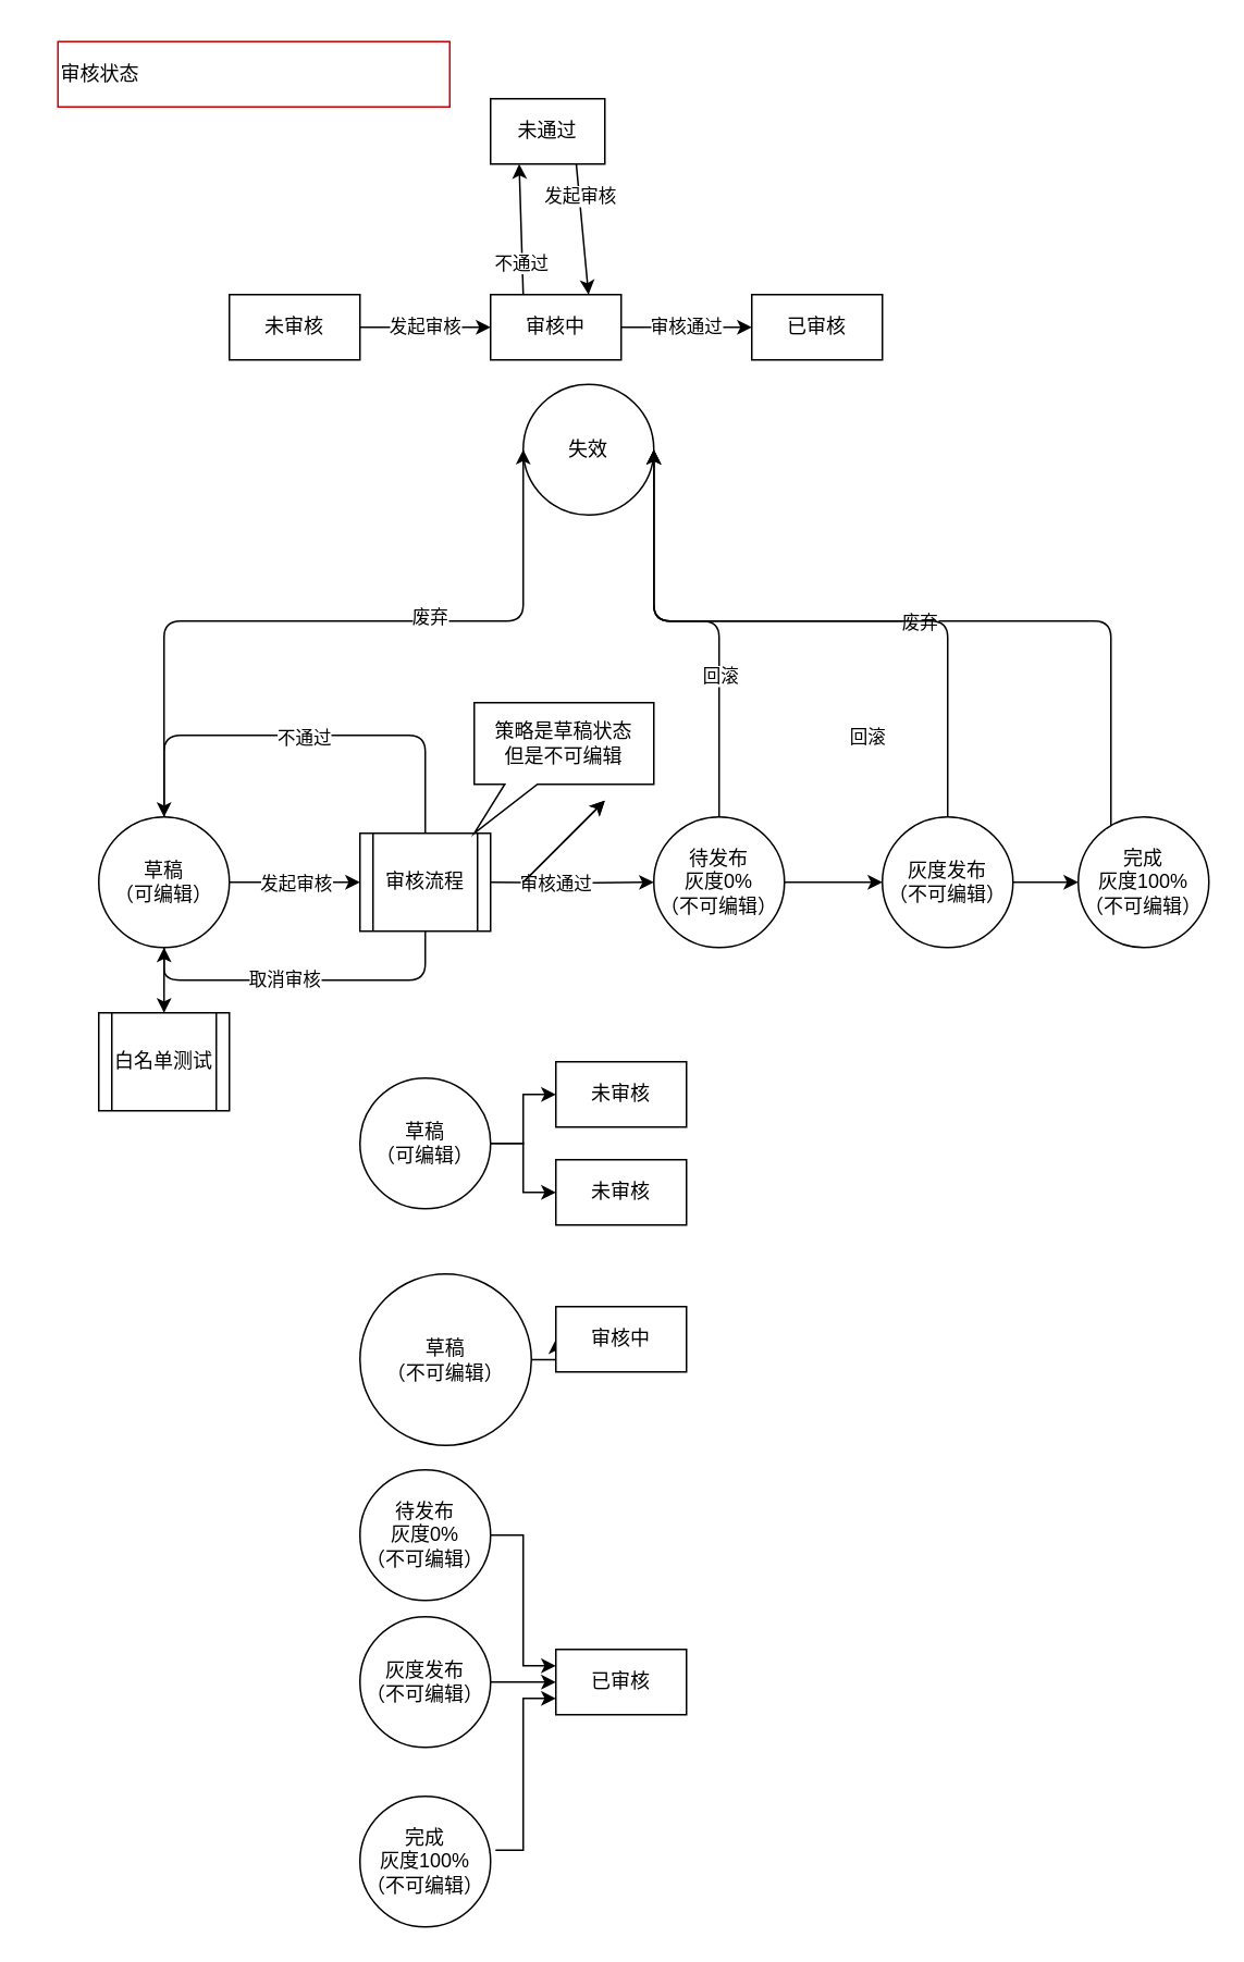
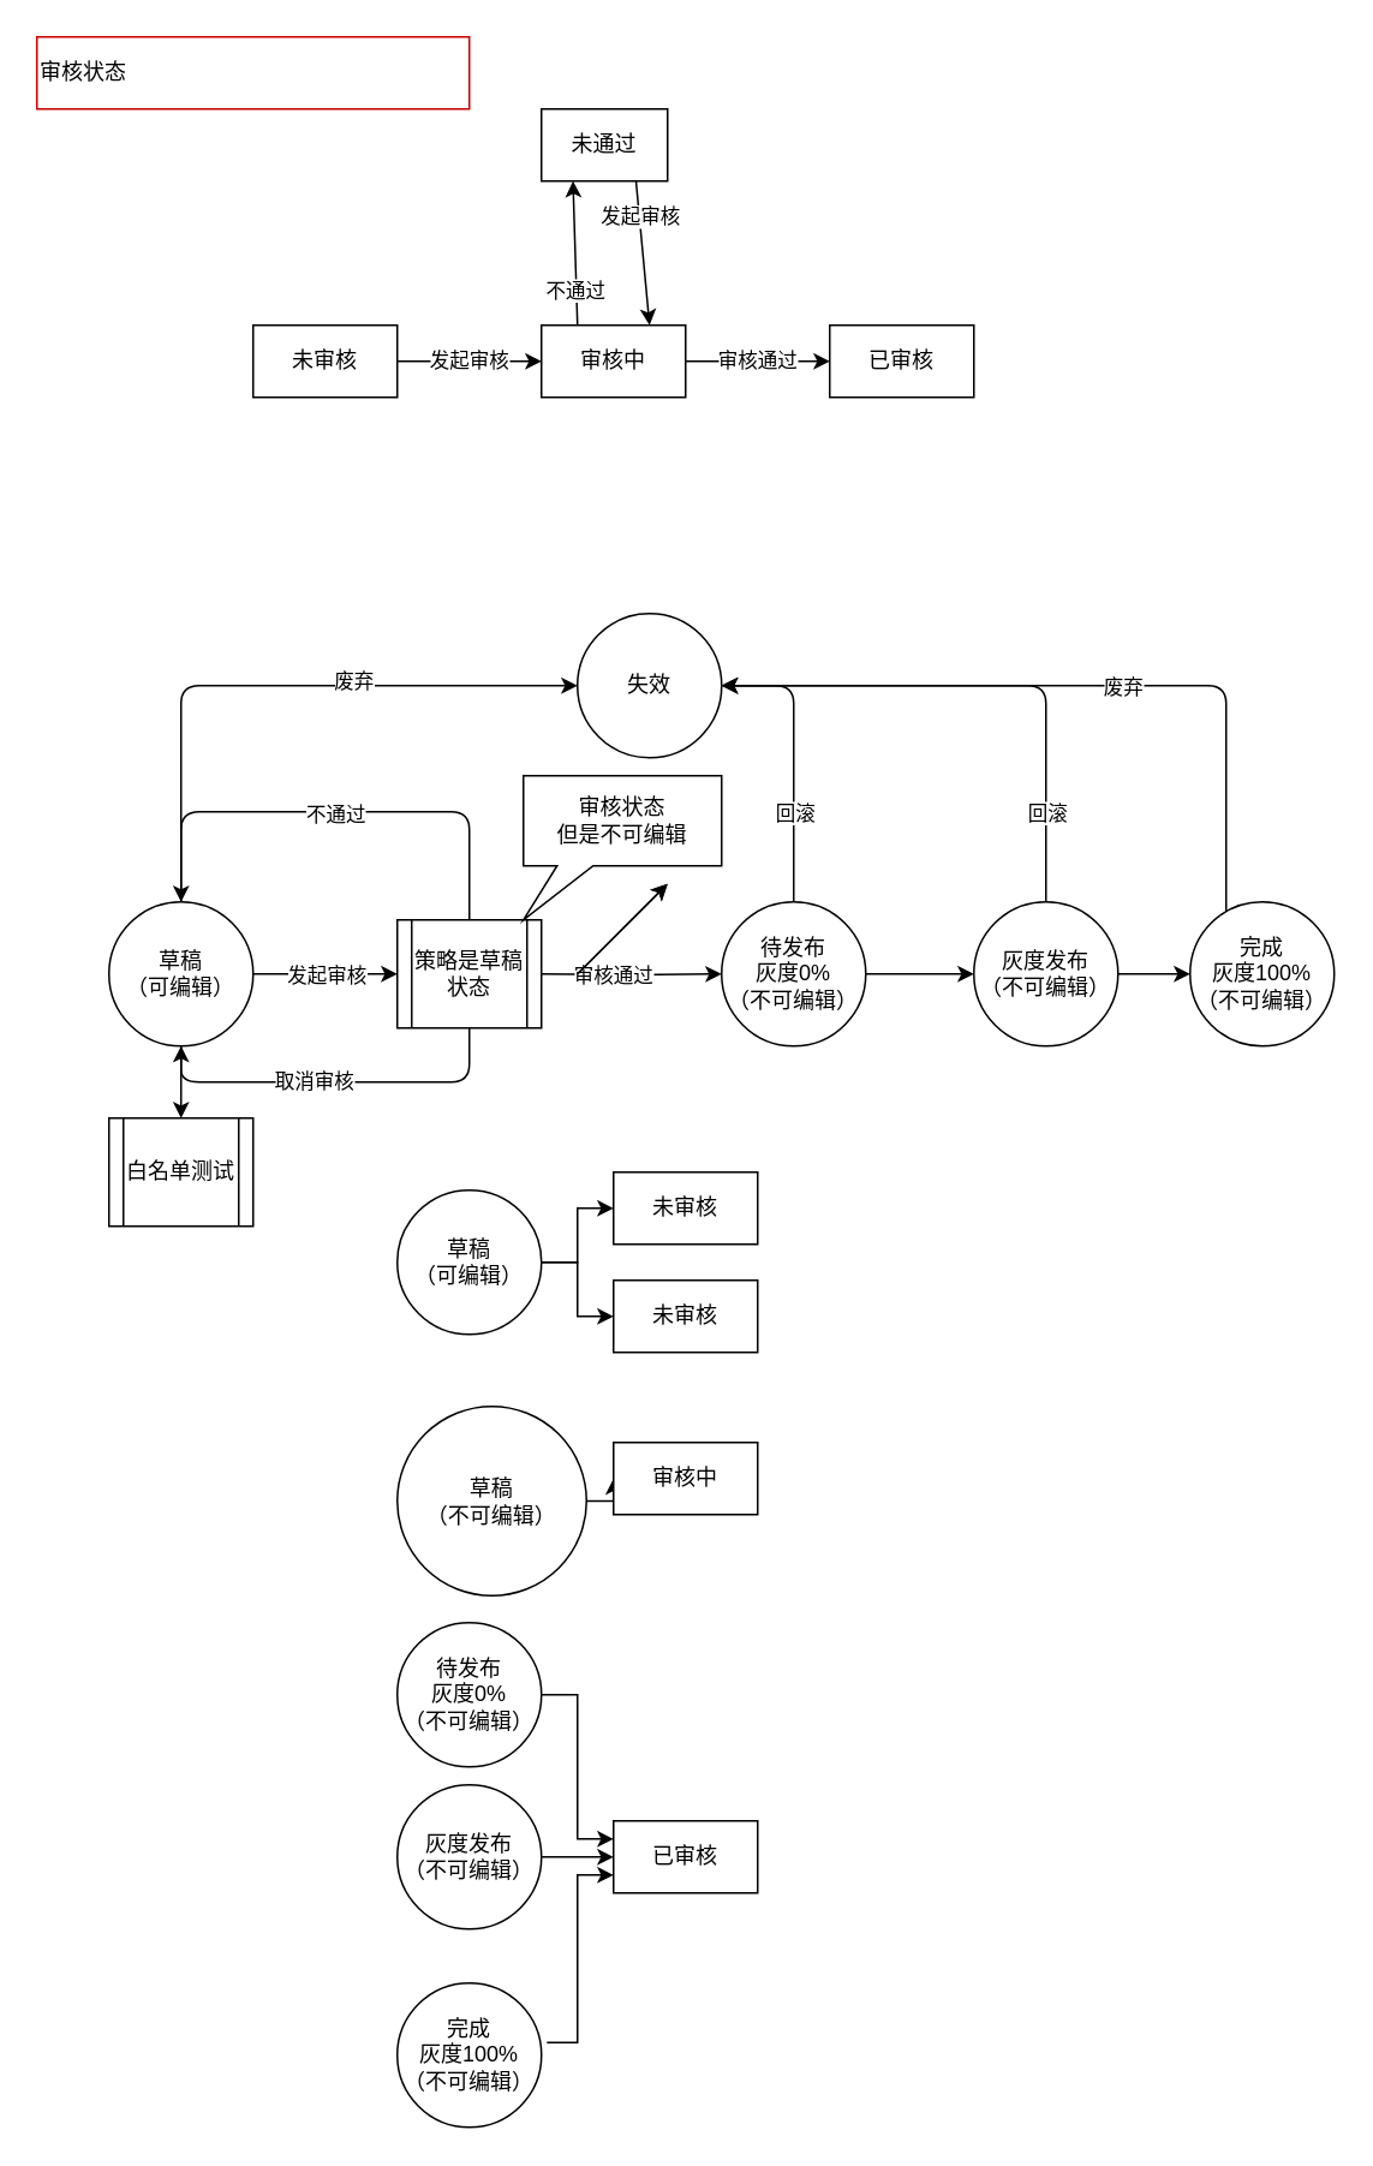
- <mxCell id="21" value="审核状态" style="rounded=0;whiteSpace=wrap;html=1;strokeColor=#CC0000;align=left;" parent="1" vertex="1"><mxGeometry x="35" y="25" width="240" height="40" as="geometry" /></mxCell>
+ <mxCell id="21" value="审核状态" style="rounded=0;whiteSpace=wrap;html=1;strokeColor=#CC0000;align=left;" parent="1" vertex="1"><mxGeometry x="20" y="20" width="240" height="40" as="geometry" /></mxCell>
- <mxCell id="12" value="失效" style="ellipse;whiteSpace=wrap;html=1;aspect=fixed;" parent="1" vertex="1"><mxGeometry x="320" y="235" width="80" height="80" as="geometry" /></mxCell>
+ <mxCell id="12" value="失效" style="ellipse;whiteSpace=wrap;html=1;aspect=fixed;" parent="1" vertex="1"><mxGeometry x="320" y="340" width="80" height="80" as="geometry" /></mxCell>
- <mxCell id="35" value="策略是草稿状态&lt;br&gt;但是不可编辑" style="shape=callout;whiteSpace=wrap;html=1;perimeter=calloutPerimeter;position2=0;size=30;position=0.17;" vertex="1" parent="1"><mxGeometry x="290" y="430" width="110" height="80" as="geometry" /></mxCell>
+ <mxCell id="35" value="审核状态&lt;br&gt;但是不可编辑" style="shape=callout;whiteSpace=wrap;html=1;perimeter=calloutPerimeter;position2=0;size=30;position=0.17;" vertex="1" parent="1"><mxGeometry x="290" y="430" width="110" height="80" as="geometry" /></mxCell>
- <mxCell id="34" value="审核流程" style="shape=process;whiteSpace=wrap;html=1;backgroundOutline=1;" vertex="1" parent="1"><mxGeometry x="220" y="510" width="80" height="60" as="geometry" /></mxCell>
+ <mxCell id="34" value="策略是草稿状态" style="shape=process;whiteSpace=wrap;html=1;backgroundOutline=1;" vertex="1" parent="1"><mxGeometry x="220" y="510" width="80" height="60" as="geometry" /></mxCell>
